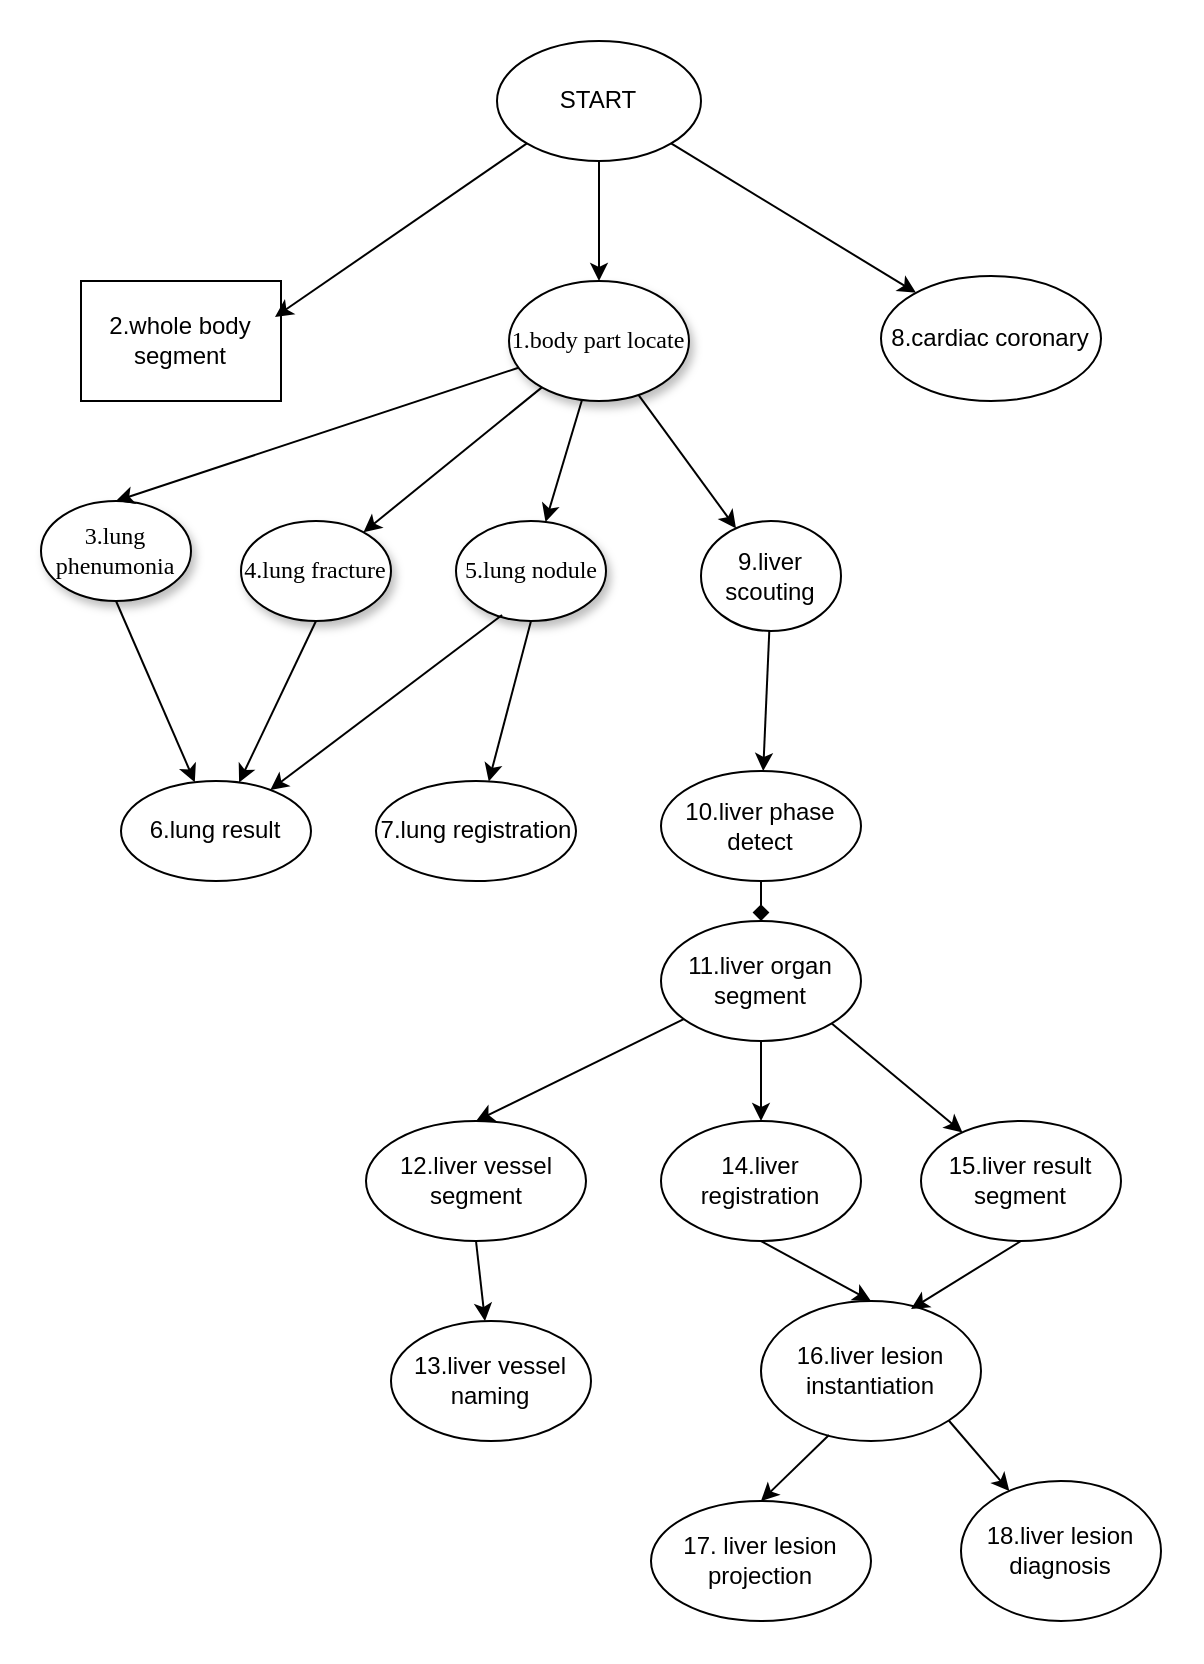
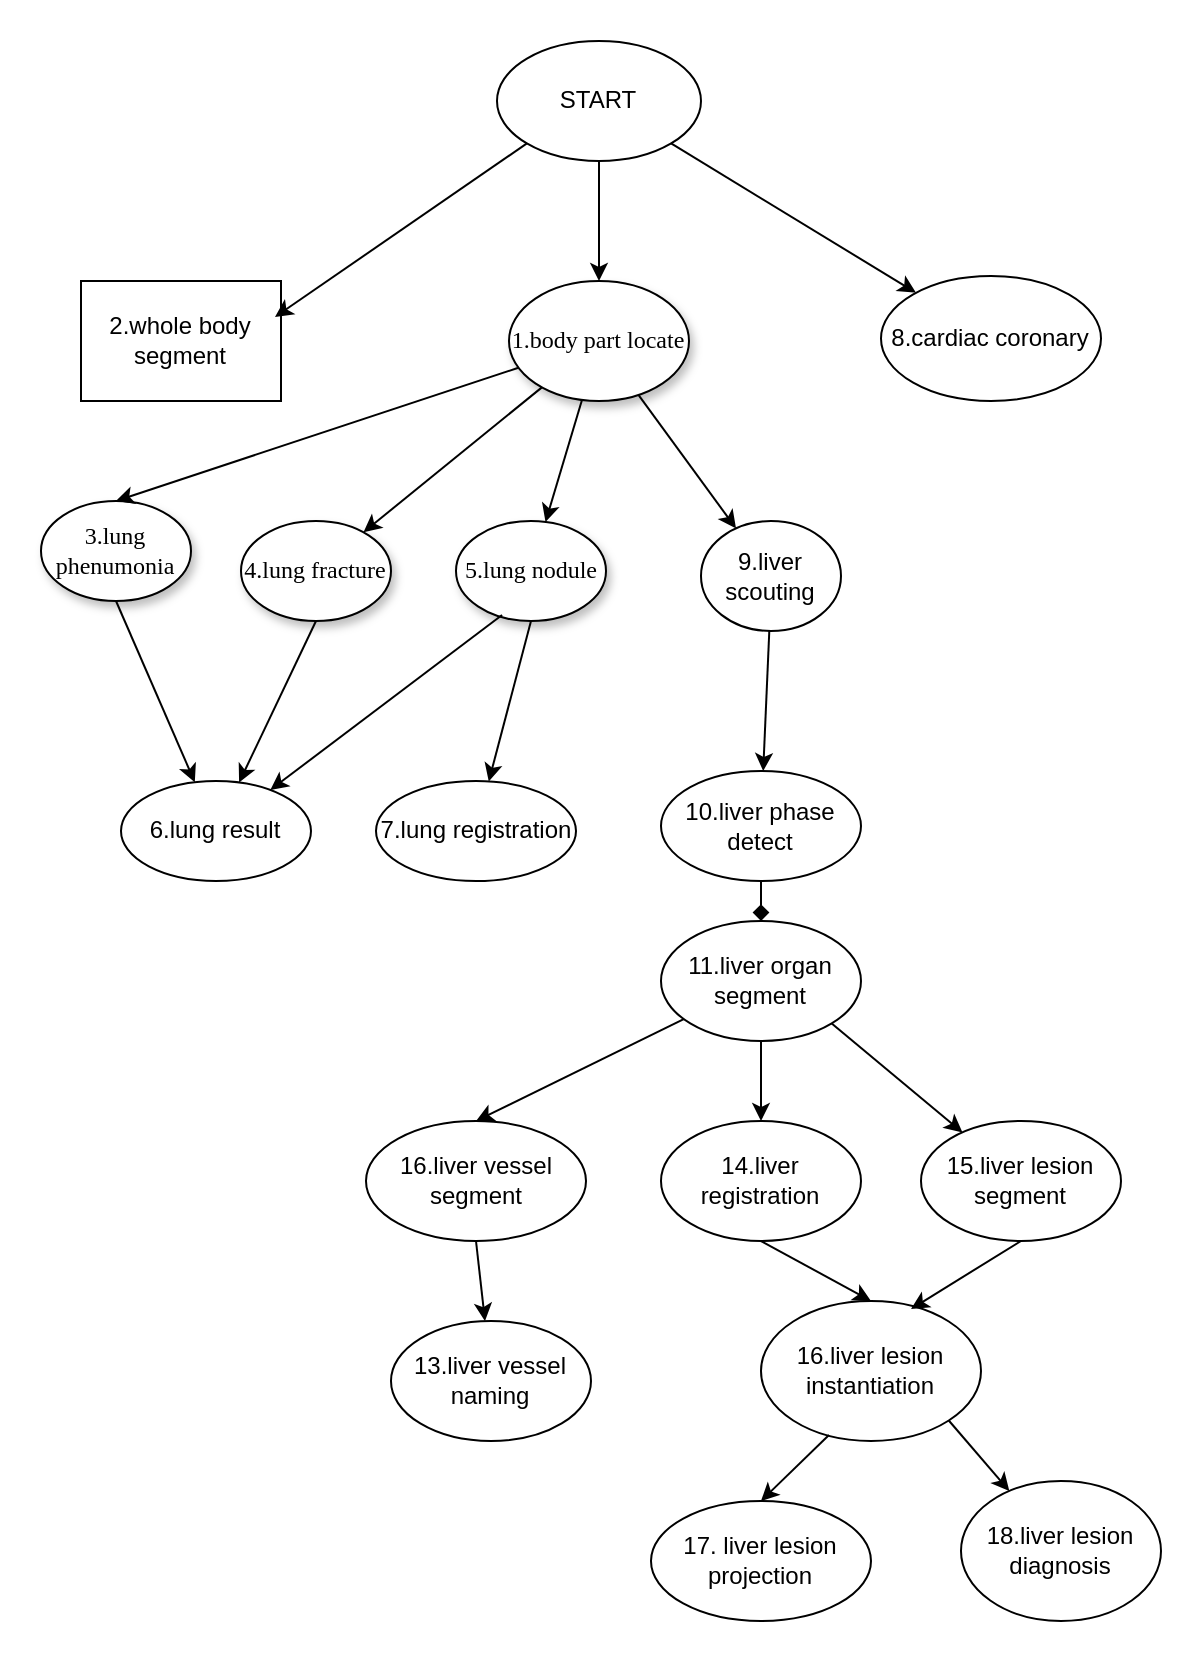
- <mxCell id="27" value="12.liver vessel segment" style="ellipse;whiteSpace=wrap;html=1;" vertex="1" parent="1"><mxGeometry x="182.5" y="560" width="110" height="60" as="geometry" /></mxCell>
+ <mxCell id="27" value="16.liver vessel segment" style="ellipse;whiteSpace=wrap;html=1;" vertex="1" parent="1"><mxGeometry x="182.5" y="560" width="110" height="60" as="geometry" /></mxCell>
- <mxCell id="33" value="15.liver result segment" style="ellipse;whiteSpace=wrap;html=1;" vertex="1" parent="1"><mxGeometry x="460" y="560" width="100" height="60" as="geometry" /></mxCell>
+ <mxCell id="33" value="15.liver lesion segment" style="ellipse;whiteSpace=wrap;html=1;" vertex="1" parent="1"><mxGeometry x="460" y="560" width="100" height="60" as="geometry" /></mxCell>
